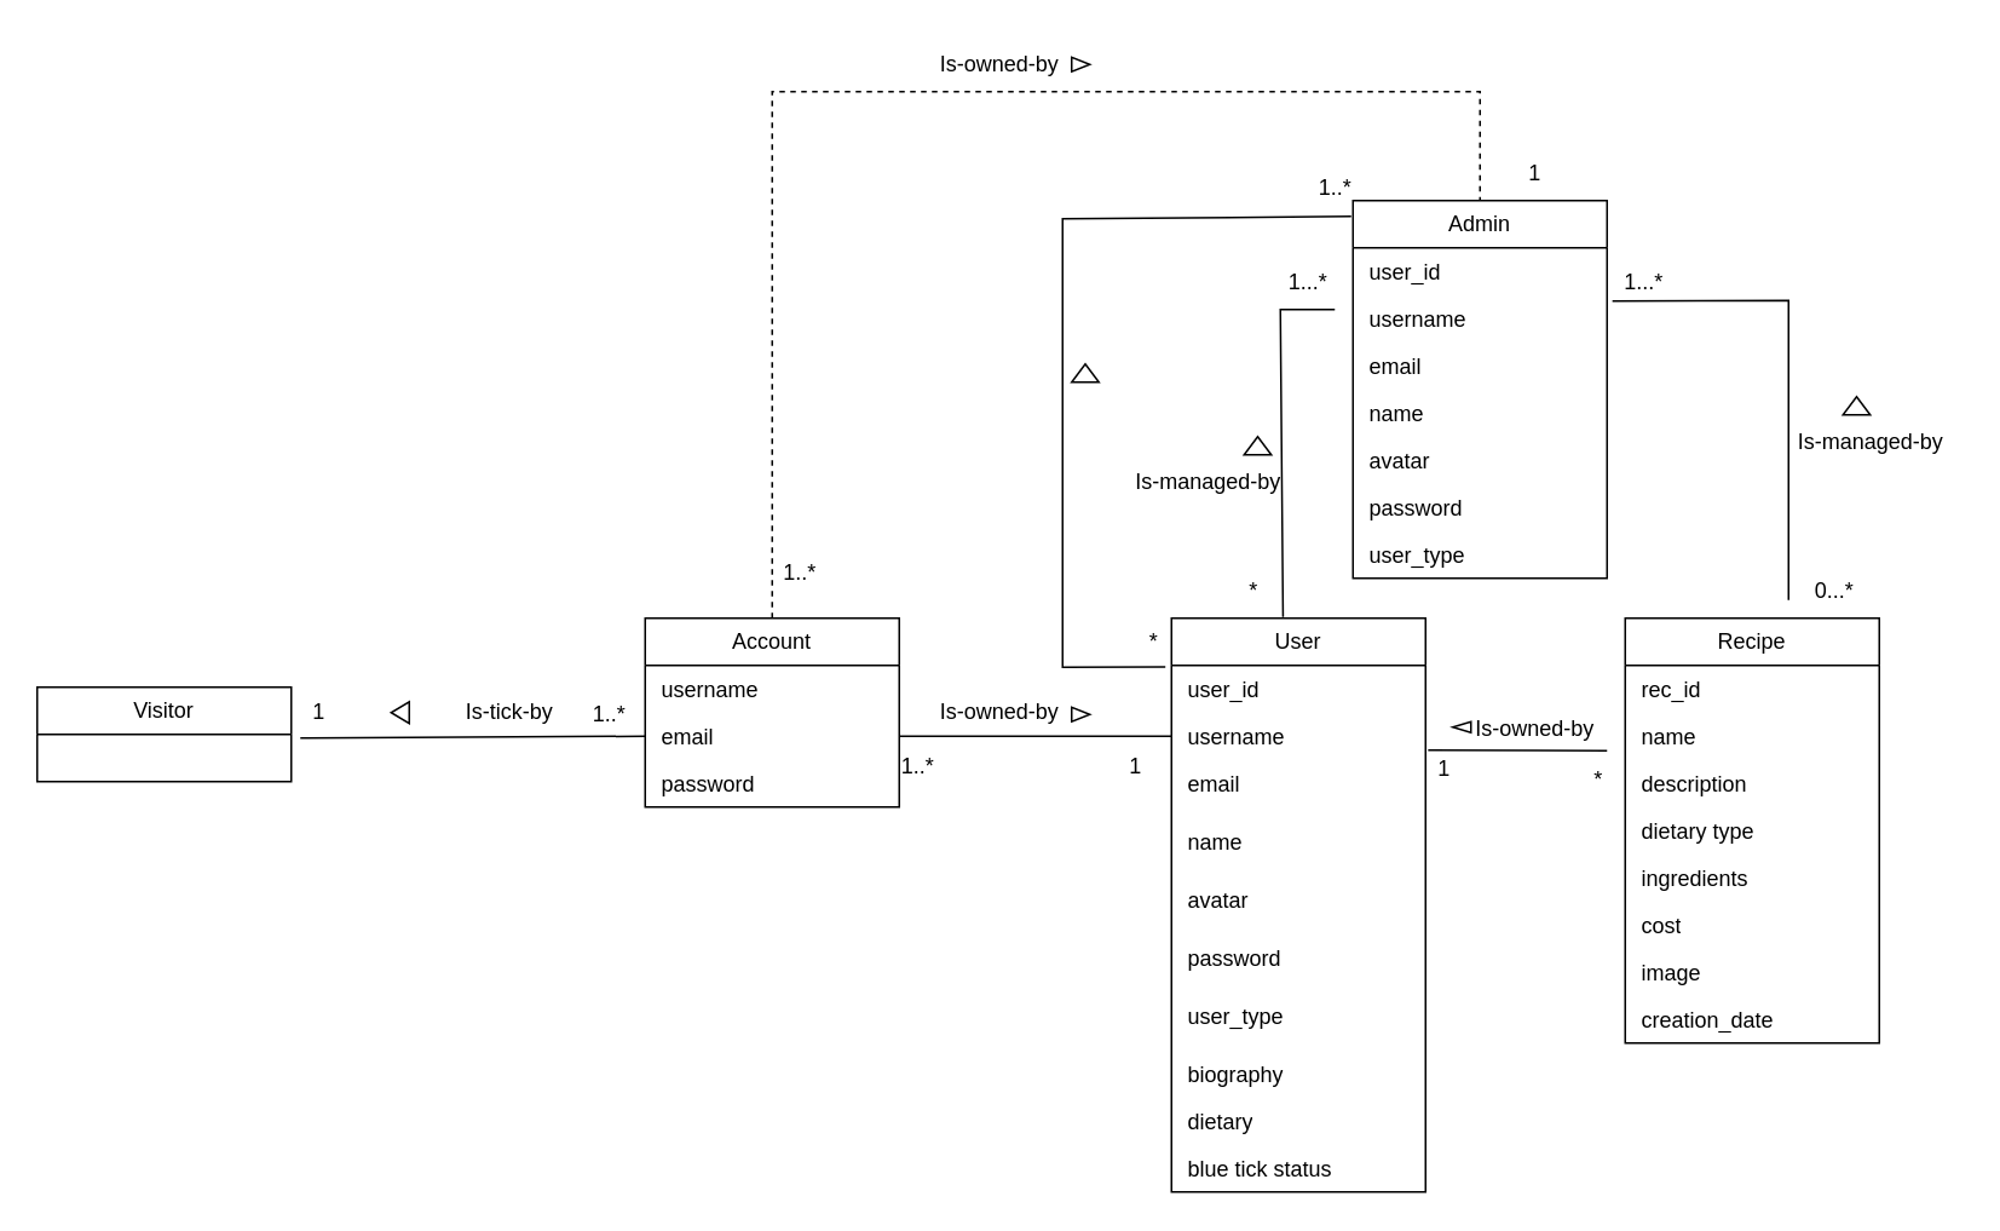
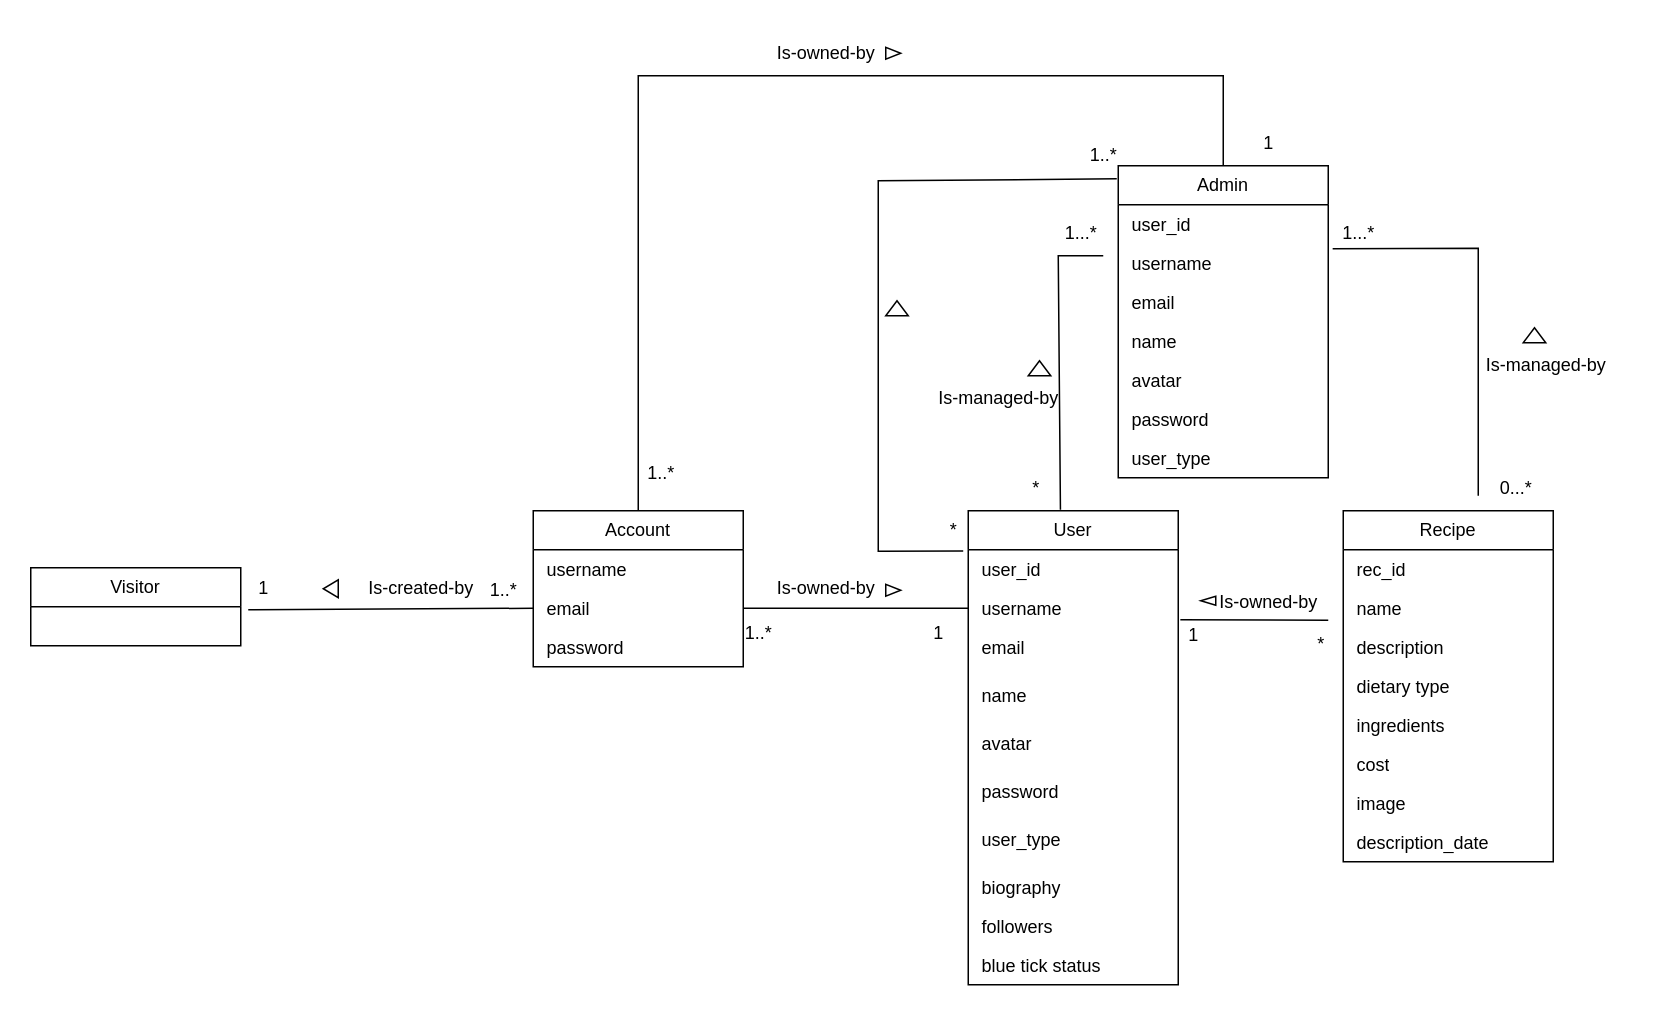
- <mxCell id="41" value="" style="endArrow=none;html=1;rounded=0;entryX=0.5;entryY=0;entryDx=0;entryDy=0;exitX=0.5;exitY=0;exitDx=0;exitDy=0;dashed=1;" edge="1" parent="1" source="19" target="2"><mxGeometry width="50" height="50" relative="1" as="geometry"><mxPoint x="575" y="300" as="sourcePoint" /><mxPoint x="625" as="targetPoint" y="250" /><Array as="points"><mxPoint x="425" y="50" /><mxPoint x="815" y="50" /></Array></mxGeometry></mxCell>
+ <mxCell id="41" value="" style="endArrow=none;html=1;rounded=0;entryX=0.5;entryY=0;entryDx=0;entryDy=0;exitX=0.5;exitY=0;exitDx=0;exitDy=0;" edge="1" parent="1" source="19" target="2"><mxGeometry width="50" height="50" relative="1" as="geometry"><mxPoint x="575" y="300" as="sourcePoint" /><mxPoint x="625" as="targetPoint" y="250" /><Array as="points"><mxPoint x="425" y="50" /><mxPoint x="815" y="50" /></Array></mxGeometry></mxCell>
- <mxCell id="39" value="Is-tick-by" style="text;html=1;align=center;verticalAlign=middle;resizable=0;points=[];autosize=1;strokeColor=none;fillColor=none;" vertex="1" parent="1"><mxGeometry x="235" y="377" width="90" height="30" as="geometry" /></mxCell>
+ <mxCell id="39" value="Is-created-by" style="text;html=1;align=center;verticalAlign=middle;resizable=0;points=[];autosize=1;strokeColor=none;fillColor=none;" vertex="1" parent="1"><mxGeometry x="235" y="377" width="90" height="30" as="geometry" /></mxCell>
- <mxCell id="18" value="&amp;nbsp;creation_date" style="text;strokeColor=none;fillColor=none;align=left;verticalAlign=top;spacingLeft=4;spacingRight=4;overflow=hidden;rotatable=0;points=[[0,0.5],[1,0.5]];portConstraint=eastwest;whiteSpace=wrap;html=1;" vertex="1" parent="10"><mxGeometry y="208" width="140" height="26" as="geometry" /></mxCell>
+ <mxCell id="18" value="&amp;nbsp;description_date" style="text;strokeColor=none;fillColor=none;align=left;verticalAlign=top;spacingLeft=4;spacingRight=4;overflow=hidden;rotatable=0;points=[[0,0.5],[1,0.5]];portConstraint=eastwest;whiteSpace=wrap;html=1;" vertex="1" parent="10"><mxGeometry y="208" width="140" height="26" as="geometry" /></mxCell>
- <mxCell id="32" value="&amp;nbsp;dietary" style="text;strokeColor=none;fillColor=none;align=left;verticalAlign=top;spacingLeft=4;spacingRight=4;overflow=hidden;rotatable=0;points=[[0,0.5],[1,0.5]];portConstraint=eastwest;whiteSpace=wrap;html=1;" vertex="1" parent="23"><mxGeometry y="264" width="140" height="26" as="geometry" /></mxCell>
+ <mxCell id="32" value="&amp;nbsp;followers" style="text;strokeColor=none;fillColor=none;align=left;verticalAlign=top;spacingLeft=4;spacingRight=4;overflow=hidden;rotatable=0;points=[[0,0.5],[1,0.5]];portConstraint=eastwest;whiteSpace=wrap;html=1;" vertex="1" parent="23"><mxGeometry y="264" width="140" height="26" as="geometry" /></mxCell>
